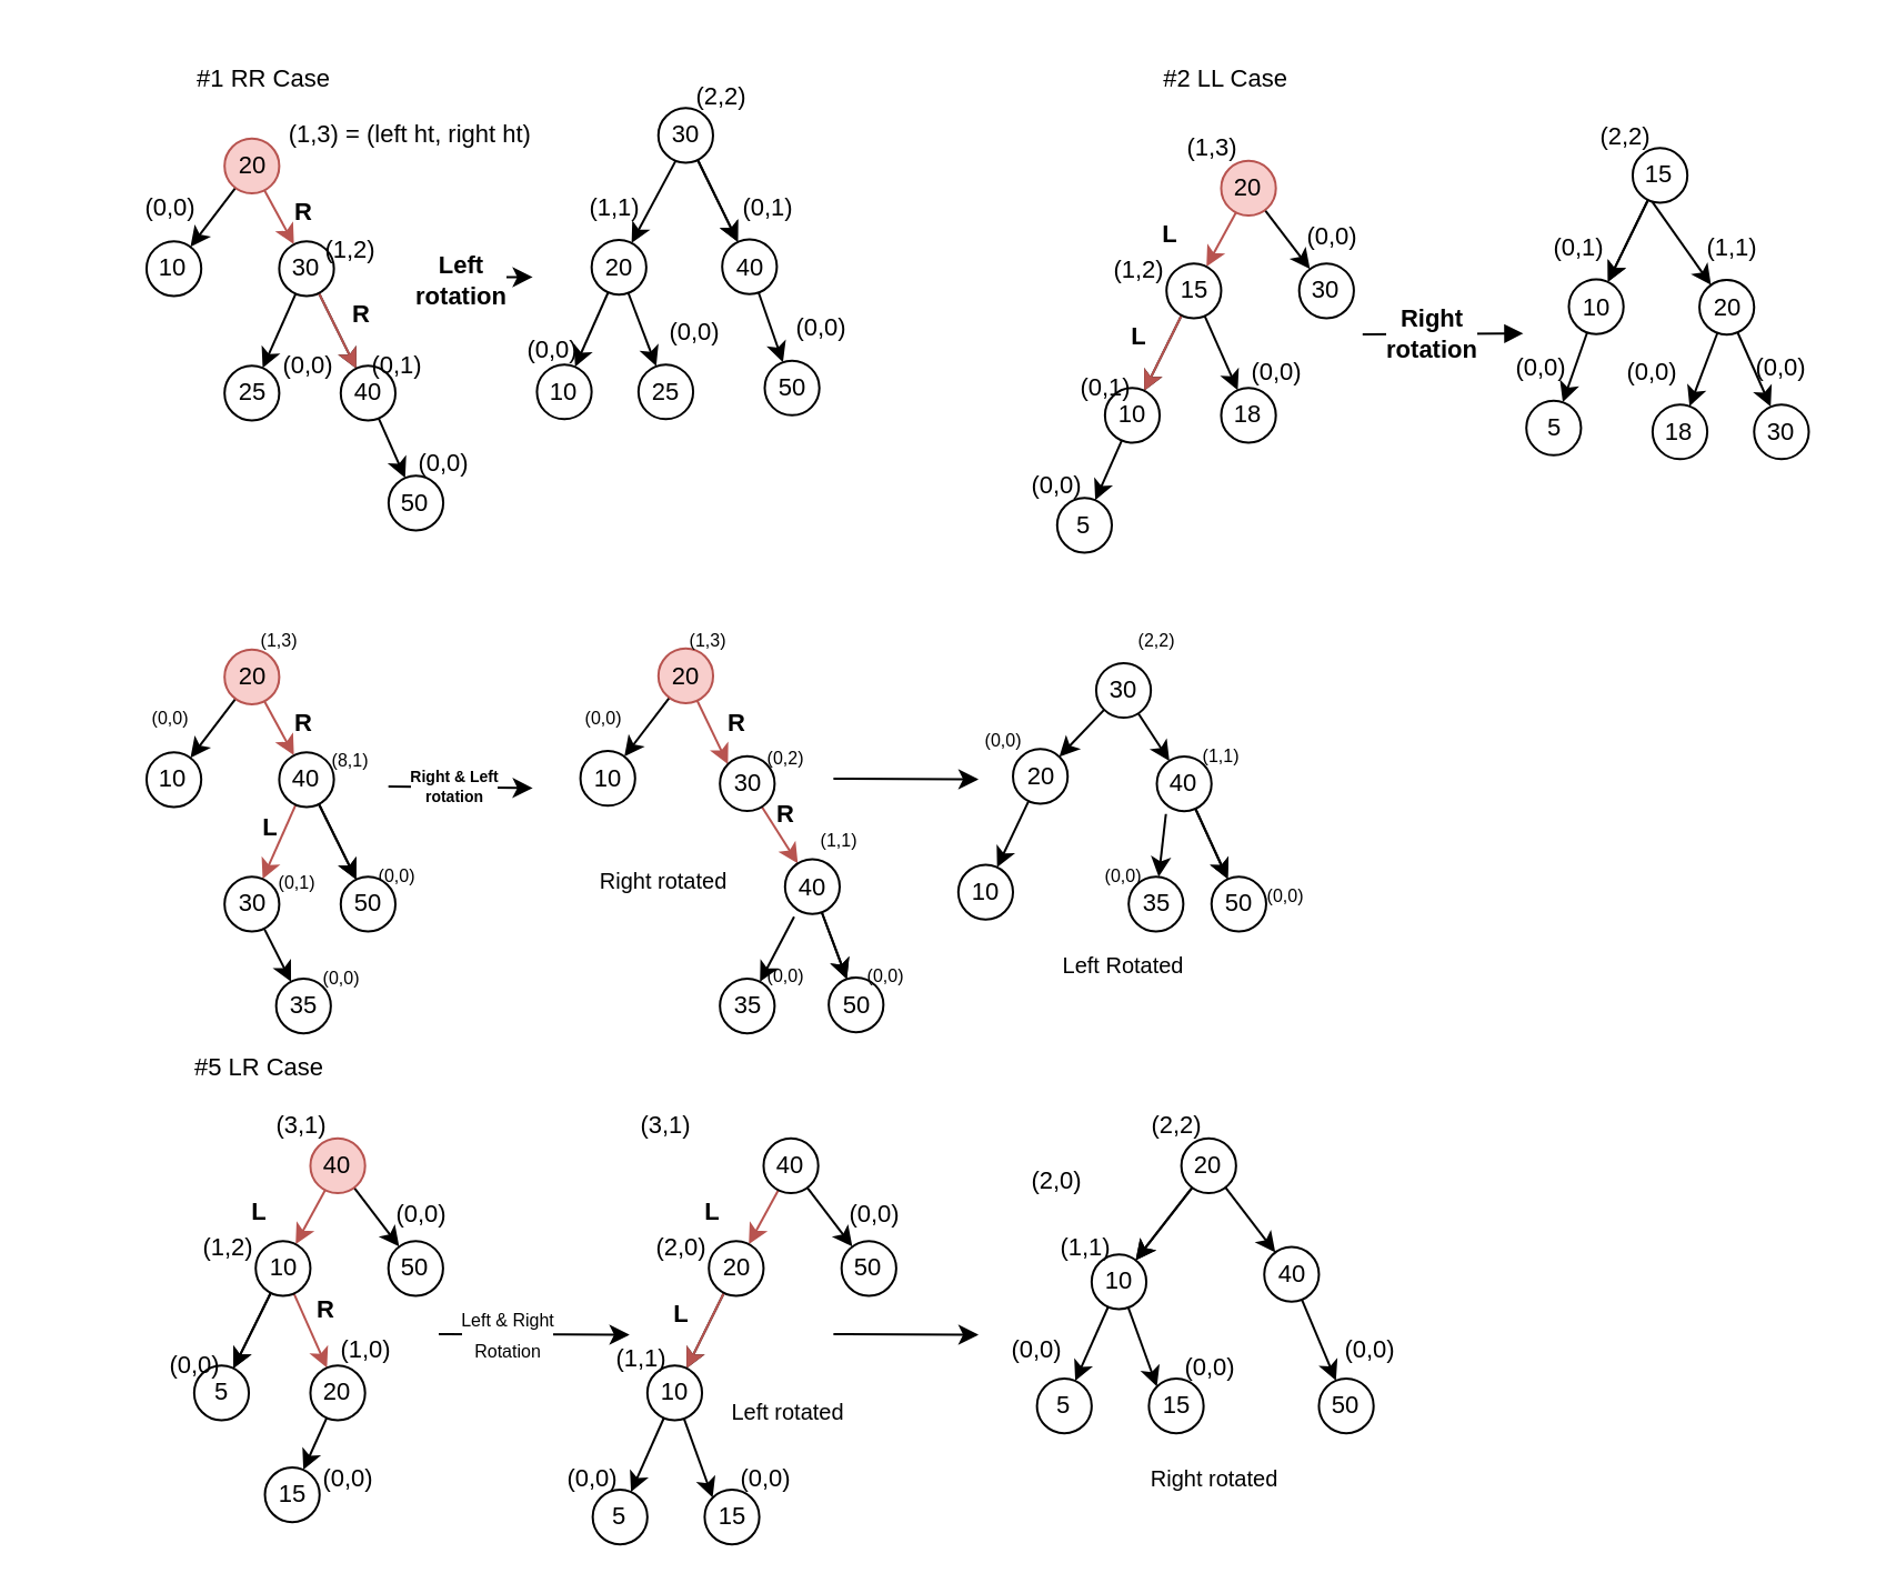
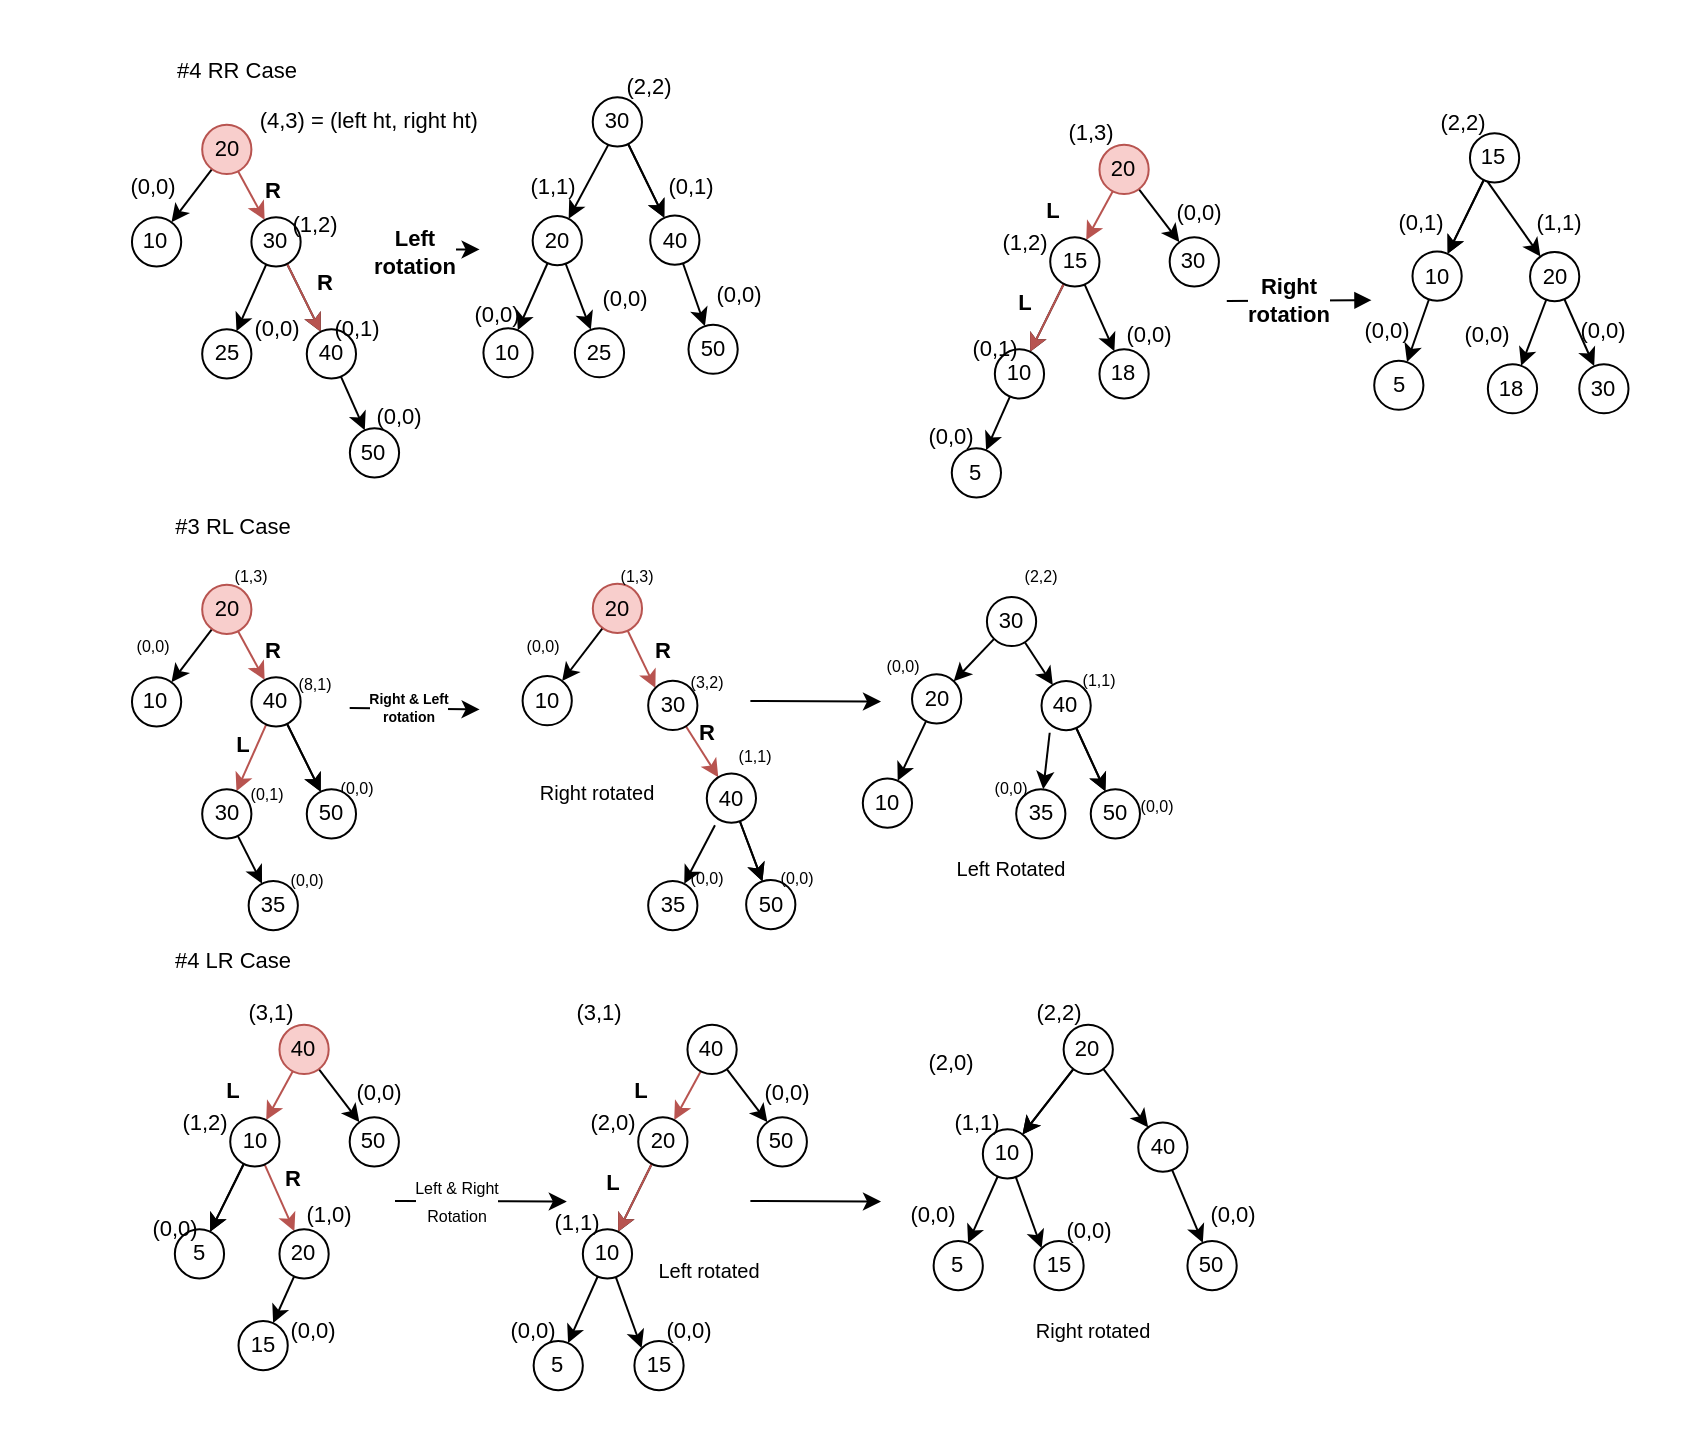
- <mxCell id="2" value="#1 RR Case" style="text;html=1;align=center;verticalAlign=middle;resizable=0;points=[];autosize=1;strokeColor=none;fillColor=none;fontSize=11;" vertex="1" parent="1"><mxGeometry x="77.9" y="20" width="80" height="30" as="geometry" /></mxCell>
+ <mxCell id="2" value="#4 RR Case" style="text;html=1;align=center;verticalAlign=middle;resizable=0;points=[];autosize=1;strokeColor=none;fillColor=none;fontSize=11;" vertex="1" parent="1"><mxGeometry x="77.9" y="20" width="80" height="30" as="geometry" /></mxCell>
- <mxCell id="4" value="#2 LL Case" style="text;html=1;align=center;verticalAlign=middle;resizable=0;points=[];autosize=1;strokeColor=none;fillColor=none;fontSize=11;" vertex="1" parent="1"><mxGeometry x="511.13" y="20" width="80" height="30" as="geometry" /></mxCell>
- <mxCell id="68" value="&lt;span style=&quot;white-space: pre; font-size: 11px;&quot;&gt;&#09;&lt;/span&gt;&lt;span style=&quot;white-space: pre; font-size: 11px;&quot;&gt;&#09;&lt;/span&gt;&lt;span style=&quot;white-space: pre; font-size: 11px;&quot;&gt;&#09;&lt;/span&gt;&lt;span style=&quot;white-space: pre; font-size: 11px;&quot;&gt;&#09;&lt;/span&gt;(1,3) = (left ht, right ht)" style="text;html=1;align=center;verticalAlign=middle;resizable=0;points=[];autosize=1;strokeColor=none;fillColor=none;fontSize=11;" vertex="1" parent="1"><mxGeometry x="20.002" y="44.841" width="230" height="30" as="geometry" /></mxCell>
+ <mxCell id="68" value="&lt;span style=&quot;white-space: pre; font-size: 11px;&quot;&gt;&#09;&lt;/span&gt;&lt;span style=&quot;white-space: pre; font-size: 11px;&quot;&gt;&#09;&lt;/span&gt;&lt;span style=&quot;white-space: pre; font-size: 11px;&quot;&gt;&#09;&lt;/span&gt;&lt;span style=&quot;white-space: pre; font-size: 11px;&quot;&gt;&#09;&lt;/span&gt;(4,3) = (left ht, right ht)" style="text;html=1;align=center;verticalAlign=middle;resizable=0;points=[];autosize=1;strokeColor=none;fillColor=none;fontSize=11;" vertex="1" parent="1"><mxGeometry x="20.002" y="44.841" width="230" height="30" as="geometry" /></mxCell>
+ <mxCell id="88" value="#3 RL Case" style="text;html=1;align=center;verticalAlign=middle;resizable=0;points=[];autosize=1;strokeColor=none;fillColor=none;fontSize=11;" vertex="1" parent="1"><mxGeometry x="76.13" y="248.23" width="80" height="30" as="geometry" /></mxCell>
- <mxCell id="127" value="(0,2)" style="text;html=1;align=center;verticalAlign=middle;resizable=0;points=[];autosize=1;strokeColor=none;fillColor=none;fontSize=8;" vertex="1" parent="113"><mxGeometry x="81.675" y="53.02" width="40" height="20" as="geometry" /></mxCell>
+ <mxCell id="127" value="(3,2)" style="text;html=1;align=center;verticalAlign=middle;resizable=0;points=[];autosize=1;strokeColor=none;fillColor=none;fontSize=8;" vertex="1" parent="113"><mxGeometry x="81.675" y="53.02" width="40" height="20" as="geometry" /></mxCell>
- <mxCell id="215" value="#5 LR Case" style="text;html=1;align=center;verticalAlign=middle;resizable=0;points=[];autosize=1;strokeColor=none;fillColor=none;fontSize=11;" vertex="1" parent="1"><mxGeometry x="76.13" y="464.61" width="80" height="30" as="geometry" /></mxCell>
+ <mxCell id="215" value="#4 LR Case" style="text;html=1;align=center;verticalAlign=middle;resizable=0;points=[];autosize=1;strokeColor=none;fillColor=none;fontSize=11;" vertex="1" parent="1"><mxGeometry x="76.13" y="464.61" width="80" height="30" as="geometry" /></mxCell>
